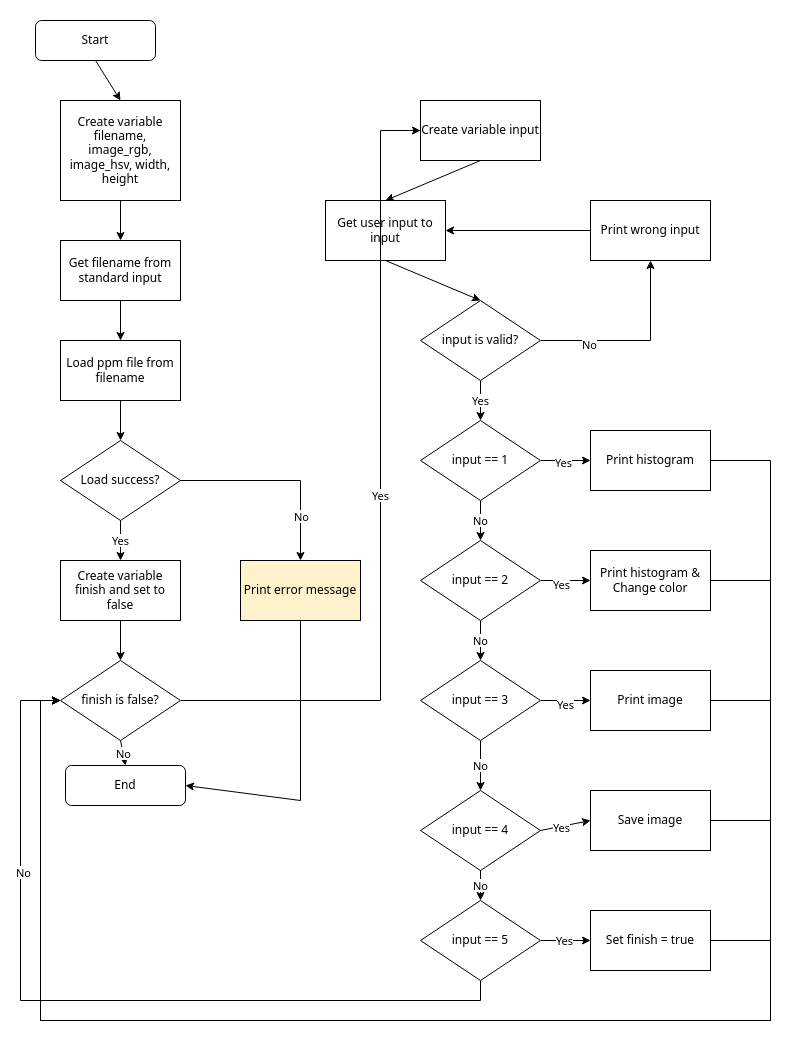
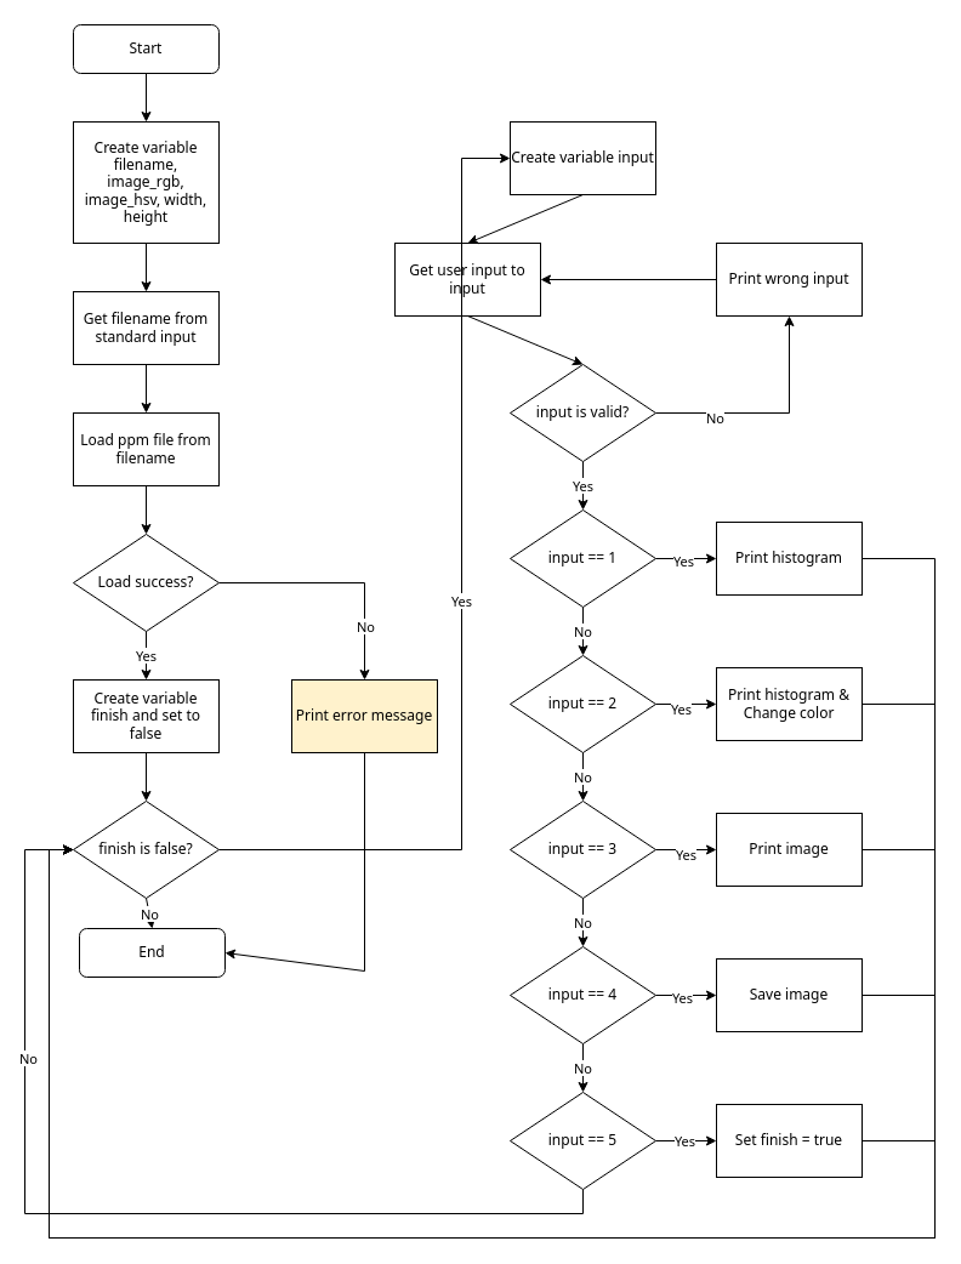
- <mxCell id="2" value="Start" style="rounded=1;whiteSpace=wrap;html=1;fontFamily=Noto Sans;" parent="1" vertex="1"><mxGeometry x="35" y="20" width="120" height="40" as="geometry" /></mxCell>
+ <mxCell id="2" value="Start" style="rounded=1;whiteSpace=wrap;html=1;fontFamily=Noto Sans;" parent="1" vertex="1"><mxGeometry x="60" y="20" width="120" height="40" as="geometry" /></mxCell>
- <mxCell id="15" value="input == 4" style="rhombus;whiteSpace=wrap;html=1;fontFamily=Noto Sans;" parent="1" vertex="1"><mxGeometry x="420" y="790" width="120" height="80" as="geometry" /></mxCell>
+ <mxCell id="15" value="input == 4" style="rhombus;whiteSpace=wrap;html=1;fontFamily=Noto Sans;" parent="1" vertex="1"><mxGeometry x="420" y="780" width="120" height="80" as="geometry" /></mxCell>
